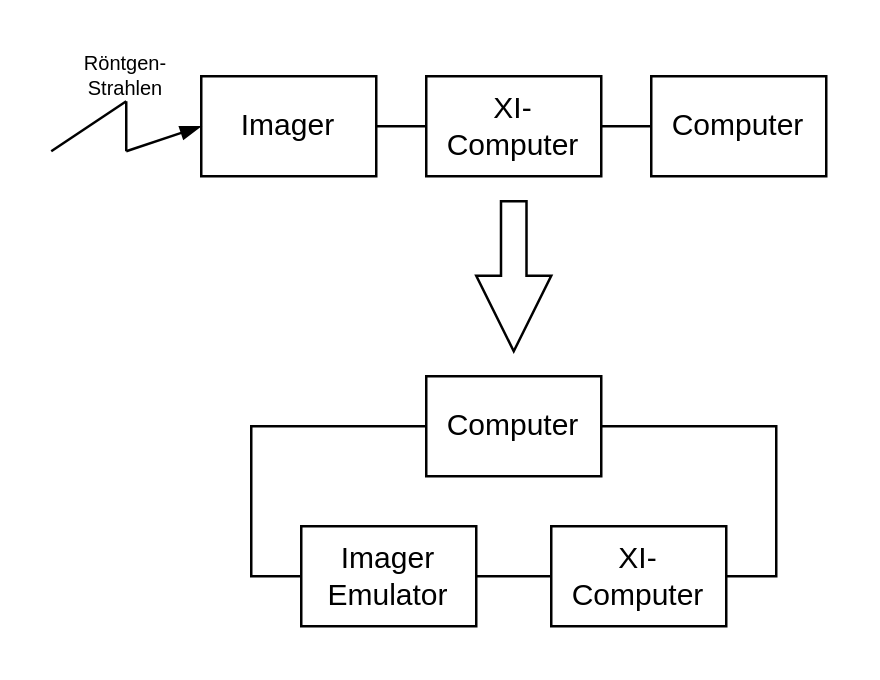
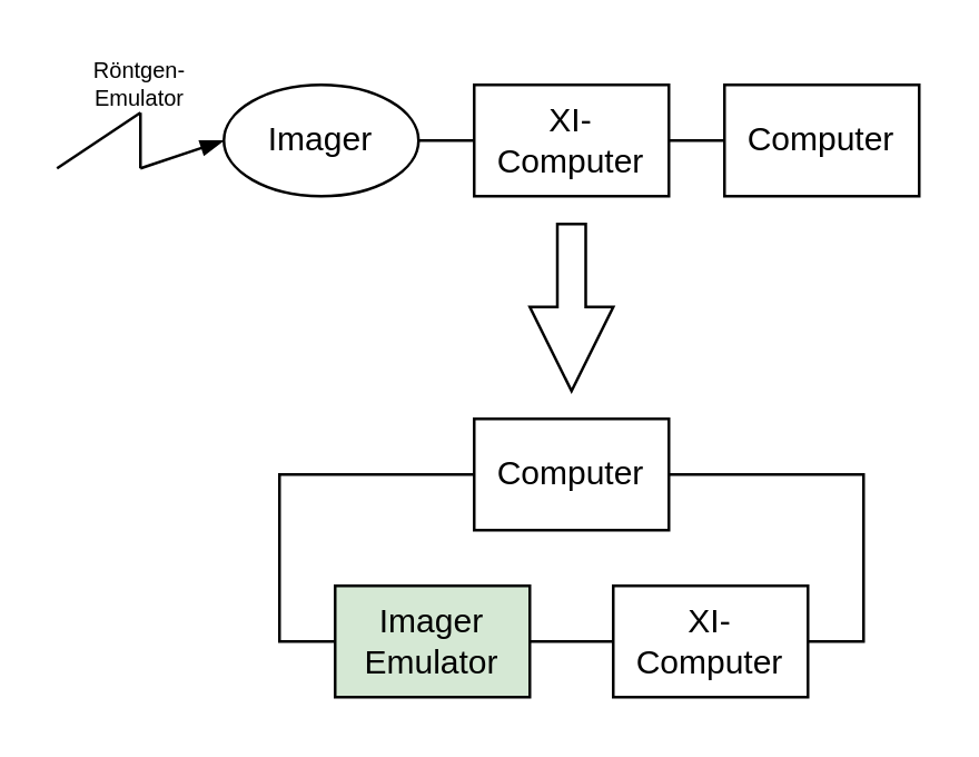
- <mxCell id="20" value="Röntgen-&lt;br style=&quot;font-size: 8px;&quot;&gt;Strahlen" style="text;html=1;strokeColor=none;fillColor=none;align=center;verticalAlign=middle;whiteSpace=wrap;rounded=0;fontSize=8;" vertex="1" parent="1"><mxGeometry x="25" y="20" width="50" height="20" as="geometry" /></mxCell>
+ <mxCell id="20" value="Röntgen-&lt;br style=&quot;font-size: 8px;&quot;&gt;Emulator" style="text;html=1;strokeColor=none;fillColor=none;align=center;verticalAlign=middle;whiteSpace=wrap;rounded=0;fontSize=8;" vertex="1" parent="1"><mxGeometry x="25" y="20" width="50" height="20" as="geometry" /></mxCell>
- <mxCell id="3" value="Imager" style="rounded=0;whiteSpace=wrap;html=1;" vertex="1" parent="1"><mxGeometry x="80" y="30" width="70" height="40" as="geometry" /></mxCell>
+ <mxCell id="3" value="Imager" style="ellipse;whiteSpace=wrap;html=1;" vertex="1" parent="1"><mxGeometry x="80" y="30" width="70" height="40" as="geometry" /></mxCell>
- <mxCell id="11" value="Imager Emulator" style="rounded=0;whiteSpace=wrap;html=1;" vertex="1" parent="1"><mxGeometry x="120" y="210" width="70" height="40" as="geometry" /></mxCell>
+ <mxCell id="11" value="Imager Emulator" style="rounded=0;whiteSpace=wrap;html=1;fillColor=#d5e8d4;" vertex="1" parent="1"><mxGeometry x="120" y="210" width="70" height="40" as="geometry" /></mxCell>
